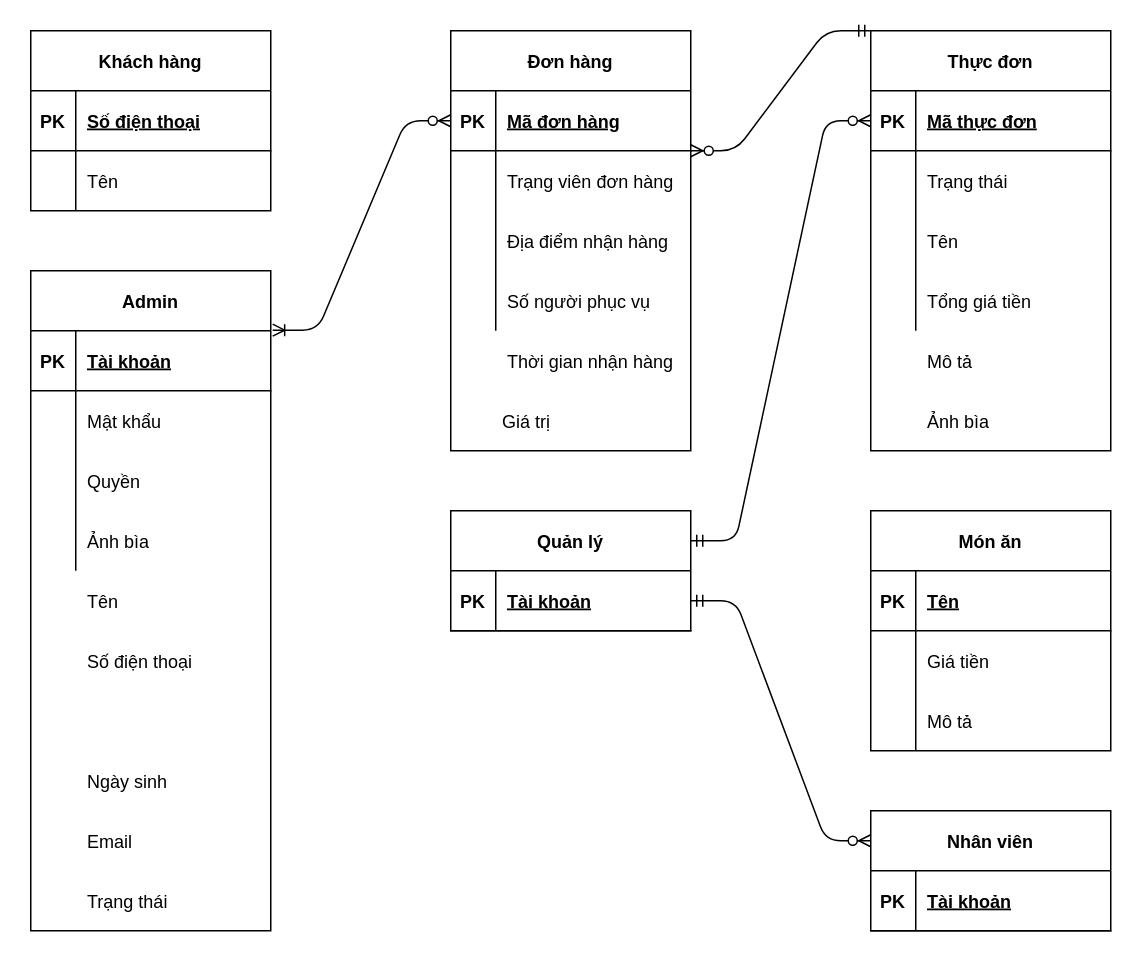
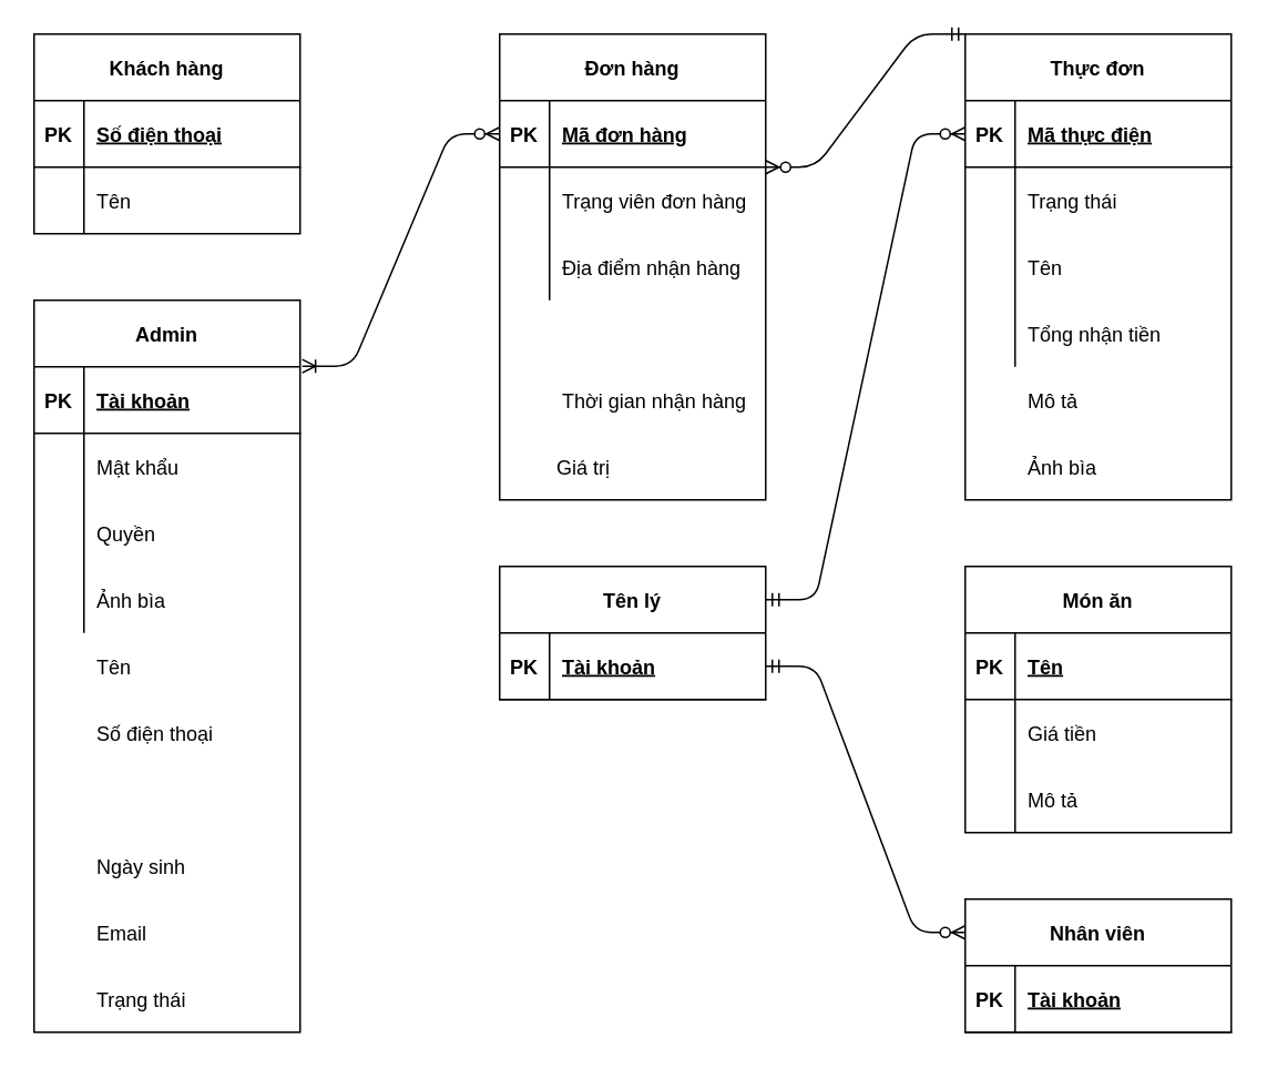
- <mxCell id="28" value="Mã thực đơn" style="shape=partialRectangle;connectable=0;fillColor=none;top=0;left=0;bottom=0;right=0;align=left;spacingLeft=6;fontStyle=5;overflow=hidden;" parent="26" vertex="1"><mxGeometry x="30" width="130" height="40" as="geometry" /></mxCell>
+ <mxCell id="28" value="Mã thực điện" style="shape=partialRectangle;connectable=0;fillColor=none;top=0;left=0;bottom=0;right=0;align=left;spacingLeft=6;fontStyle=5;overflow=hidden;" parent="26" vertex="1"><mxGeometry x="30" width="130" height="40" as="geometry" /></mxCell>
- <mxCell id="21" value="Số người phục vụ" style="shape=partialRectangle;connectable=0;fillColor=none;top=0;left=0;bottom=0;right=0;align=left;spacingLeft=6;overflow=hidden;" parent="19" vertex="1"><mxGeometry x="30" width="130" height="40" as="geometry" /></mxCell>
- <mxCell id="37" value="Tổng giá tiền" style="shape=partialRectangle;connectable=0;fillColor=none;top=0;left=0;bottom=0;right=0;align=left;spacingLeft=6;overflow=hidden;" parent="35" vertex="1"><mxGeometry x="30" width="130" height="40" as="geometry" /></mxCell>
+ <mxCell id="37" value="Tổng nhận tiền" style="shape=partialRectangle;connectable=0;fillColor=none;top=0;left=0;bottom=0;right=0;align=left;spacingLeft=6;overflow=hidden;" parent="35" vertex="1"><mxGeometry x="30" width="130" height="40" as="geometry" /></mxCell>
- <mxCell id="90" value="Quản lý" style="shape=table;startSize=40;container=1;collapsible=1;childLayout=tableLayout;fixedRows=1;rowLines=0;fontStyle=1;align=center;resizeLast=1;" parent="1" vertex="1"><mxGeometry x="300" y="340" width="160" height="80" as="geometry" /></mxCell>
+ <mxCell id="90" value="Tên lý" style="shape=table;startSize=40;container=1;collapsible=1;childLayout=tableLayout;fixedRows=1;rowLines=0;fontStyle=1;align=center;resizeLast=1;" parent="1" vertex="1"><mxGeometry x="300" y="340" width="160" height="80" as="geometry" /></mxCell>
